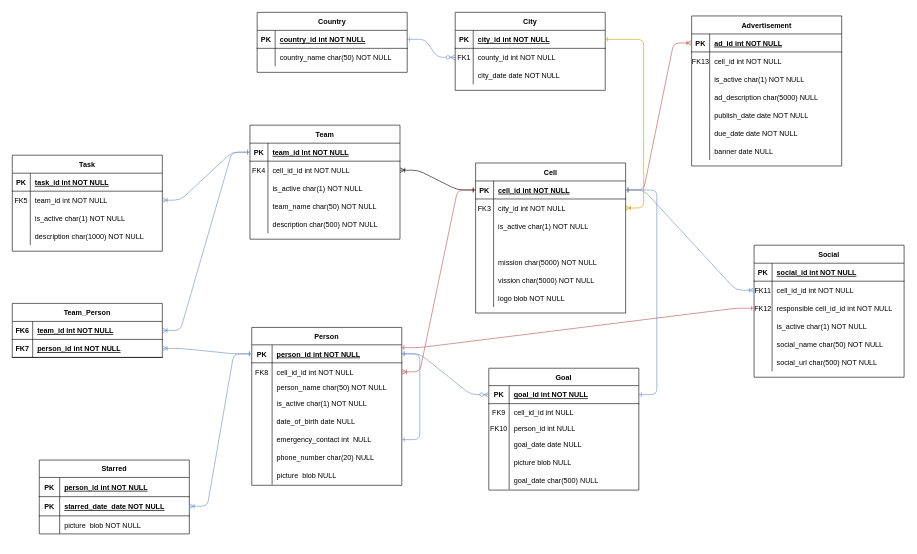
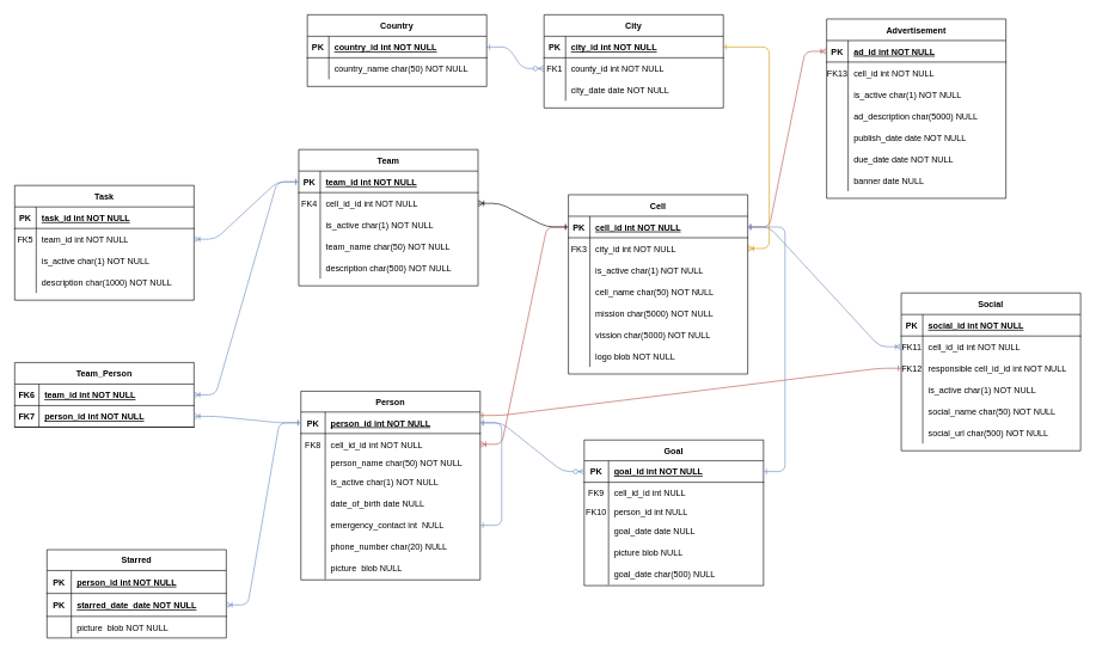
+ <mxCell id="26" value="cell_name char(50) NOT NULL" style="shape=partialRectangle;overflow=hidden;connectable=0;fillColor=none;top=0;left=0;bottom=0;right=0;align=left;spacingLeft=6;" vertex="1" parent="24"><mxGeometry x="30" width="220" height="30" as="geometry"><mxRectangle width="220" height="30" as="alternateBounds" /></mxGeometry></mxCell>
